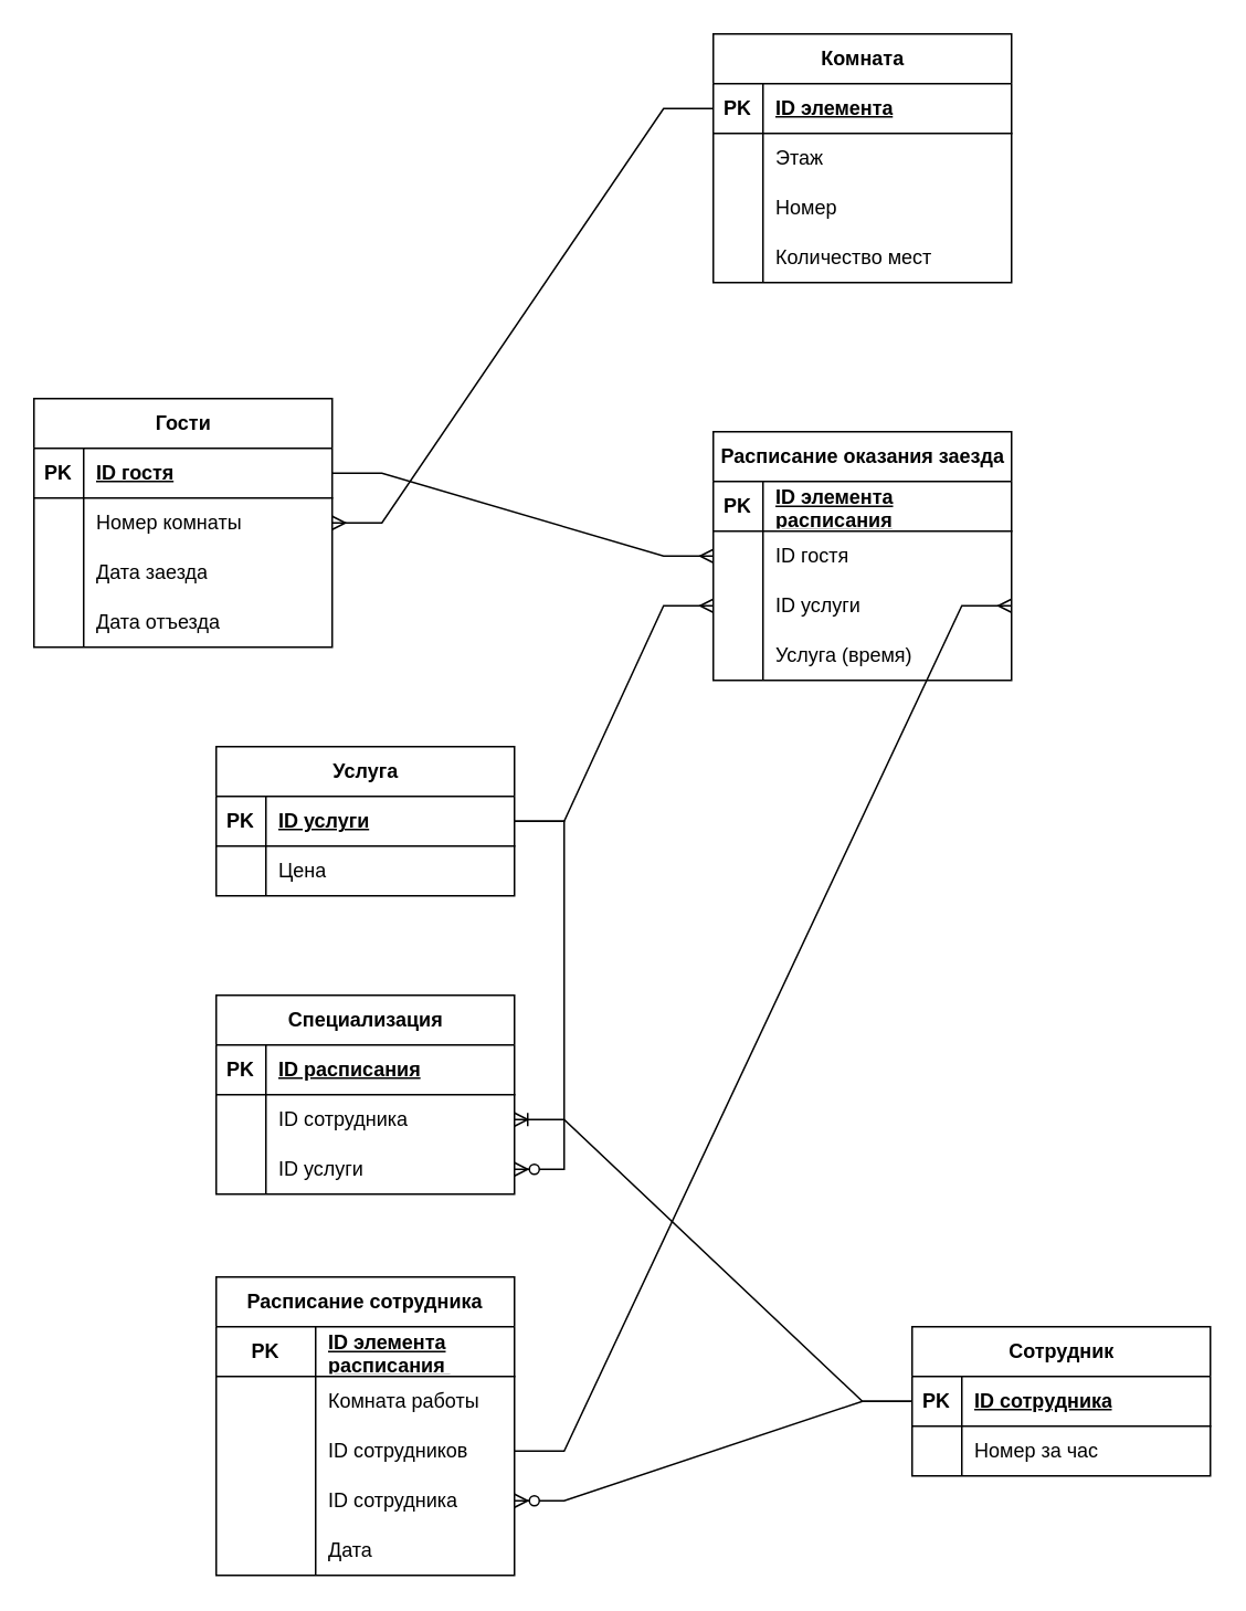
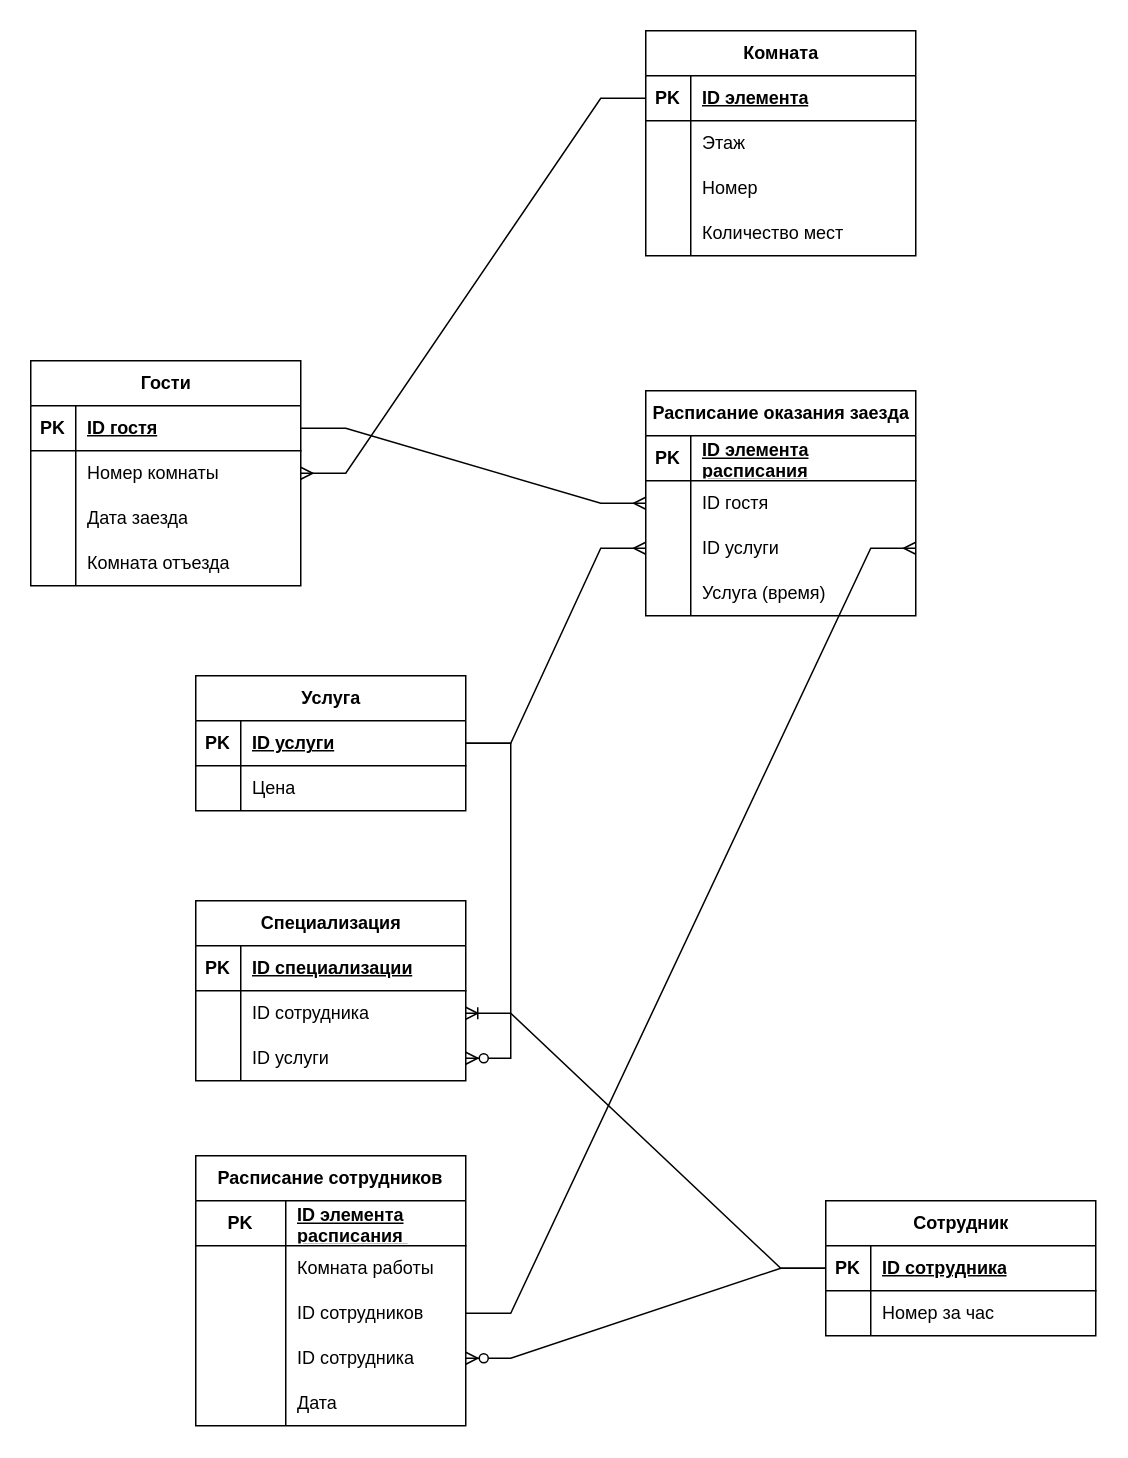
- <mxCell id="14" value="Дата отъезда" style="shape=partialRectangle;connectable=0;fillColor=none;top=0;left=0;bottom=0;right=0;align=left;spacingLeft=6;overflow=hidden;whiteSpace=wrap;html=1;" vertex="1" parent="12"><mxGeometry x="30" width="150" height="30" as="geometry"><mxRectangle width="150" height="30" as="alternateBounds" /></mxGeometry></mxCell>
+ <mxCell id="14" value="Комната отъезда" style="shape=partialRectangle;connectable=0;fillColor=none;top=0;left=0;bottom=0;right=0;align=left;spacingLeft=6;overflow=hidden;whiteSpace=wrap;html=1;" vertex="1" parent="12"><mxGeometry x="30" width="150" height="30" as="geometry"><mxRectangle width="150" height="30" as="alternateBounds" /></mxGeometry></mxCell>
- <mxCell id="63" value="ID расписания" style="shape=partialRectangle;connectable=0;fillColor=none;top=0;left=0;bottom=0;right=0;align=left;spacingLeft=6;fontStyle=5;overflow=hidden;whiteSpace=wrap;html=1;" vertex="1" parent="61"><mxGeometry x="30" width="150" height="30" as="geometry"><mxRectangle width="150" height="30" as="alternateBounds" /></mxGeometry></mxCell>
+ <mxCell id="63" value="ID специализации" style="shape=partialRectangle;connectable=0;fillColor=none;top=0;left=0;bottom=0;right=0;align=left;spacingLeft=6;fontStyle=5;overflow=hidden;whiteSpace=wrap;html=1;" vertex="1" parent="61"><mxGeometry x="30" width="150" height="30" as="geometry"><mxRectangle width="150" height="30" as="alternateBounds" /></mxGeometry></mxCell>
- <mxCell id="29" value="Расписание сотрудника" style="shape=table;startSize=30;container=1;collapsible=1;childLayout=tableLayout;fixedRows=1;rowLines=0;fontStyle=1;align=center;resizeLast=1;html=1;whiteSpace=wrap;" parent="1" vertex="1"><mxGeometry x="130" y="770" width="180" height="180" as="geometry" /></mxCell>
+ <mxCell id="29" value="Расписание сотрудников" style="shape=table;startSize=30;container=1;collapsible=1;childLayout=tableLayout;fixedRows=1;rowLines=0;fontStyle=1;align=center;resizeLast=1;html=1;whiteSpace=wrap;" parent="1" vertex="1"><mxGeometry x="130" y="770" width="180" height="180" as="geometry" /></mxCell>
